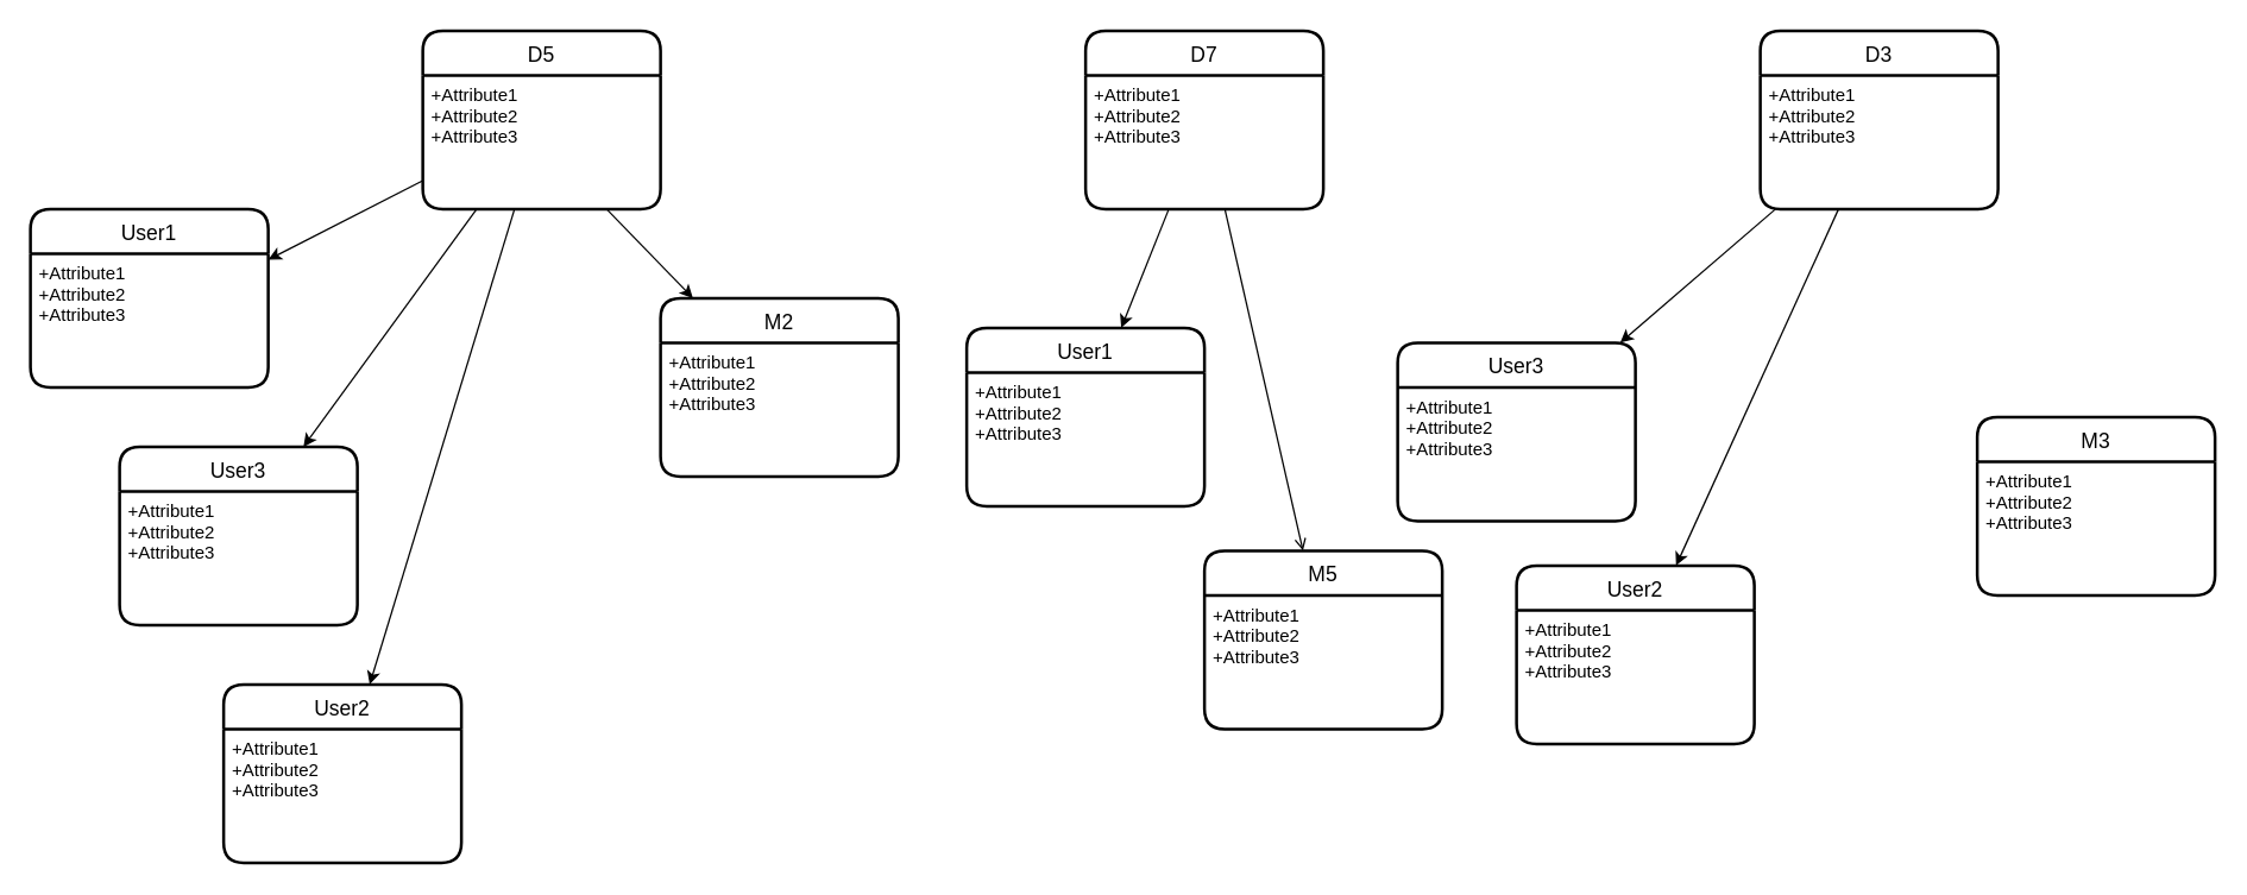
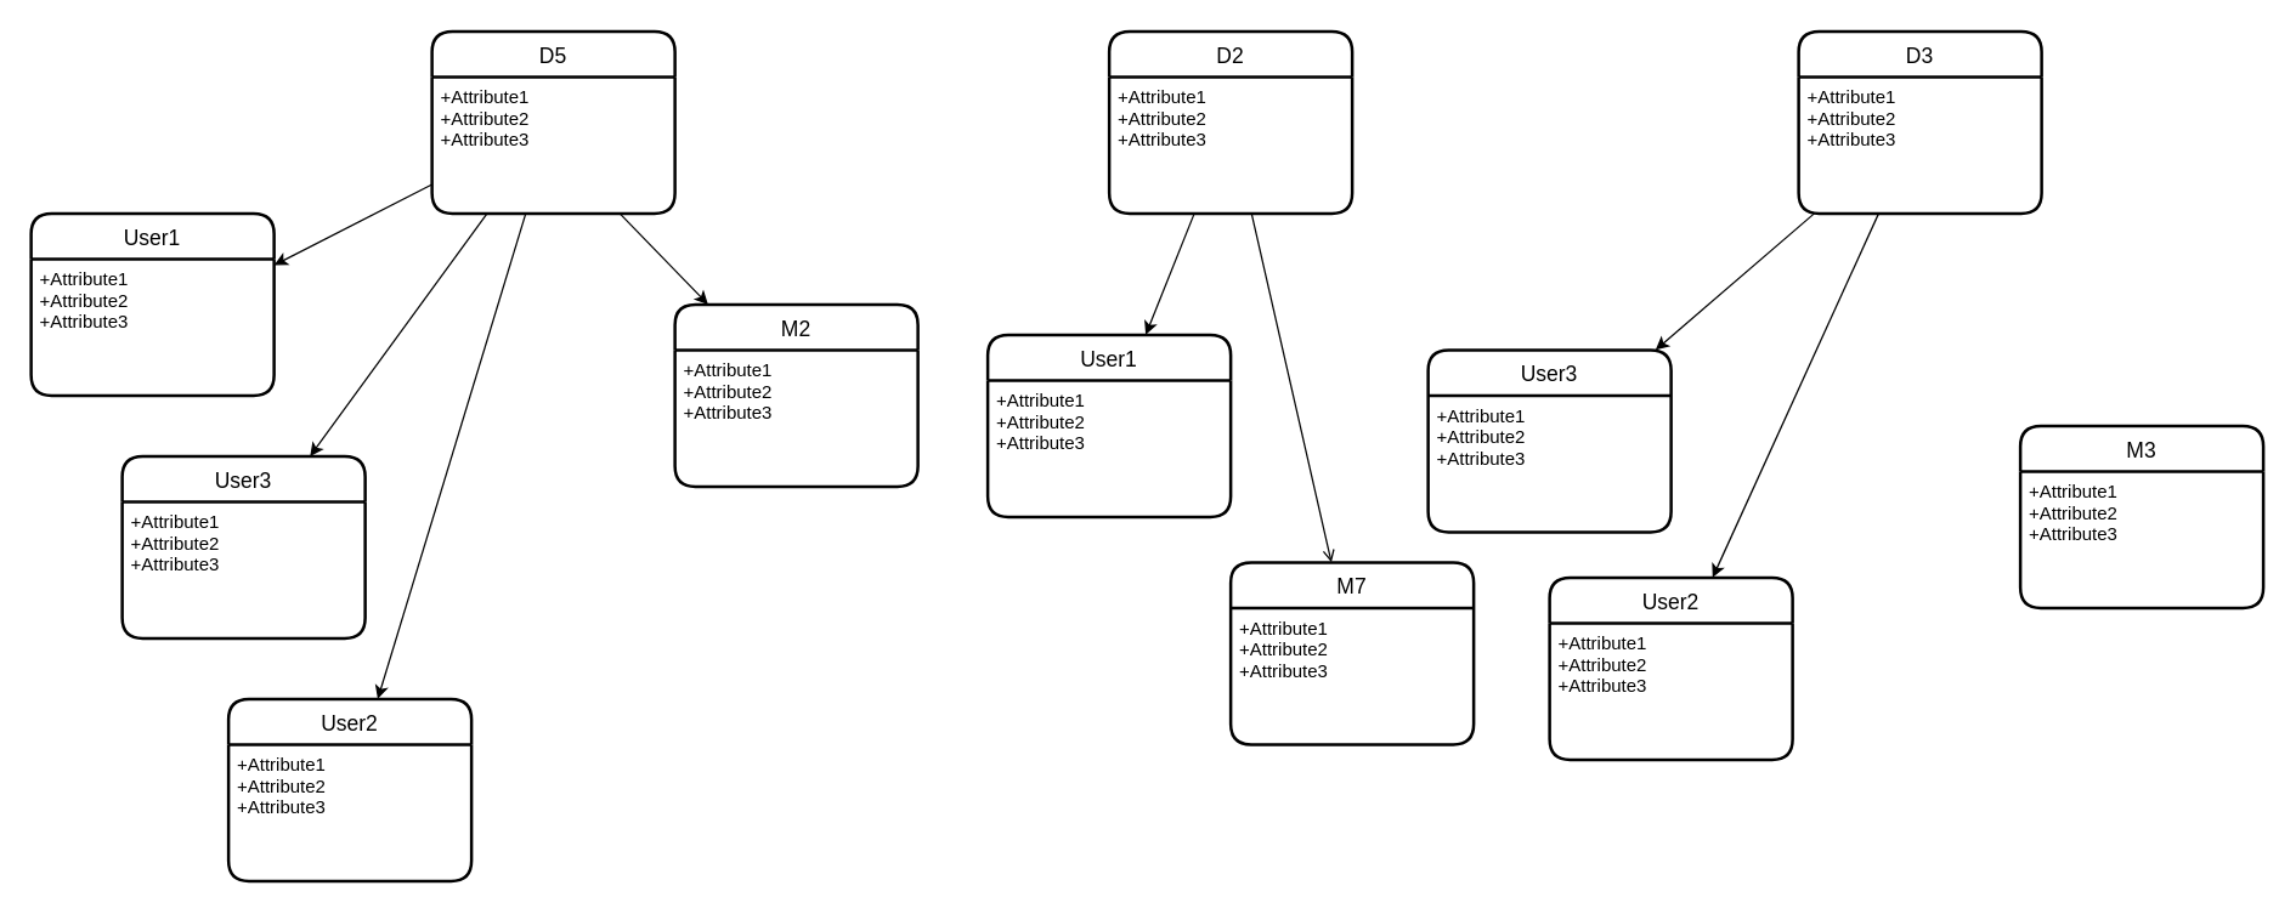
- <mxCell id="17" value="D7" style="swimlane;childLayout=stackLayout;horizontal=1;startSize=30;horizontalStack=0;rounded=1;fontSize=14;fontStyle=0;strokeWidth=2;resizeParent=0;resizeLast=1;shadow=0;dashed=0;align=center;" vertex="1" parent="1"><mxGeometry x="730" y="20" width="160" height="120" as="geometry" /></mxCell>
+ <mxCell id="17" value="D2" style="swimlane;childLayout=stackLayout;horizontal=1;startSize=30;horizontalStack=0;rounded=1;fontSize=14;fontStyle=0;strokeWidth=2;resizeParent=0;resizeLast=1;shadow=0;dashed=0;align=center;" vertex="1" parent="1"><mxGeometry x="730" y="20" width="160" height="120" as="geometry" /></mxCell>
- <mxCell id="32" value="M5" style="swimlane;childLayout=stackLayout;horizontal=1;startSize=30;horizontalStack=0;rounded=1;fontSize=14;fontStyle=0;strokeWidth=2;resizeParent=0;resizeLast=1;shadow=0;dashed=0;align=center;" vertex="1" parent="1"><mxGeometry x="810" y="370" width="160" height="120" as="geometry" /></mxCell>
+ <mxCell id="32" value="M7" style="swimlane;childLayout=stackLayout;horizontal=1;startSize=30;horizontalStack=0;rounded=1;fontSize=14;fontStyle=0;strokeWidth=2;resizeParent=0;resizeLast=1;shadow=0;dashed=0;align=center;" vertex="1" parent="1"><mxGeometry x="810" y="370" width="160" height="120" as="geometry" /></mxCell>
